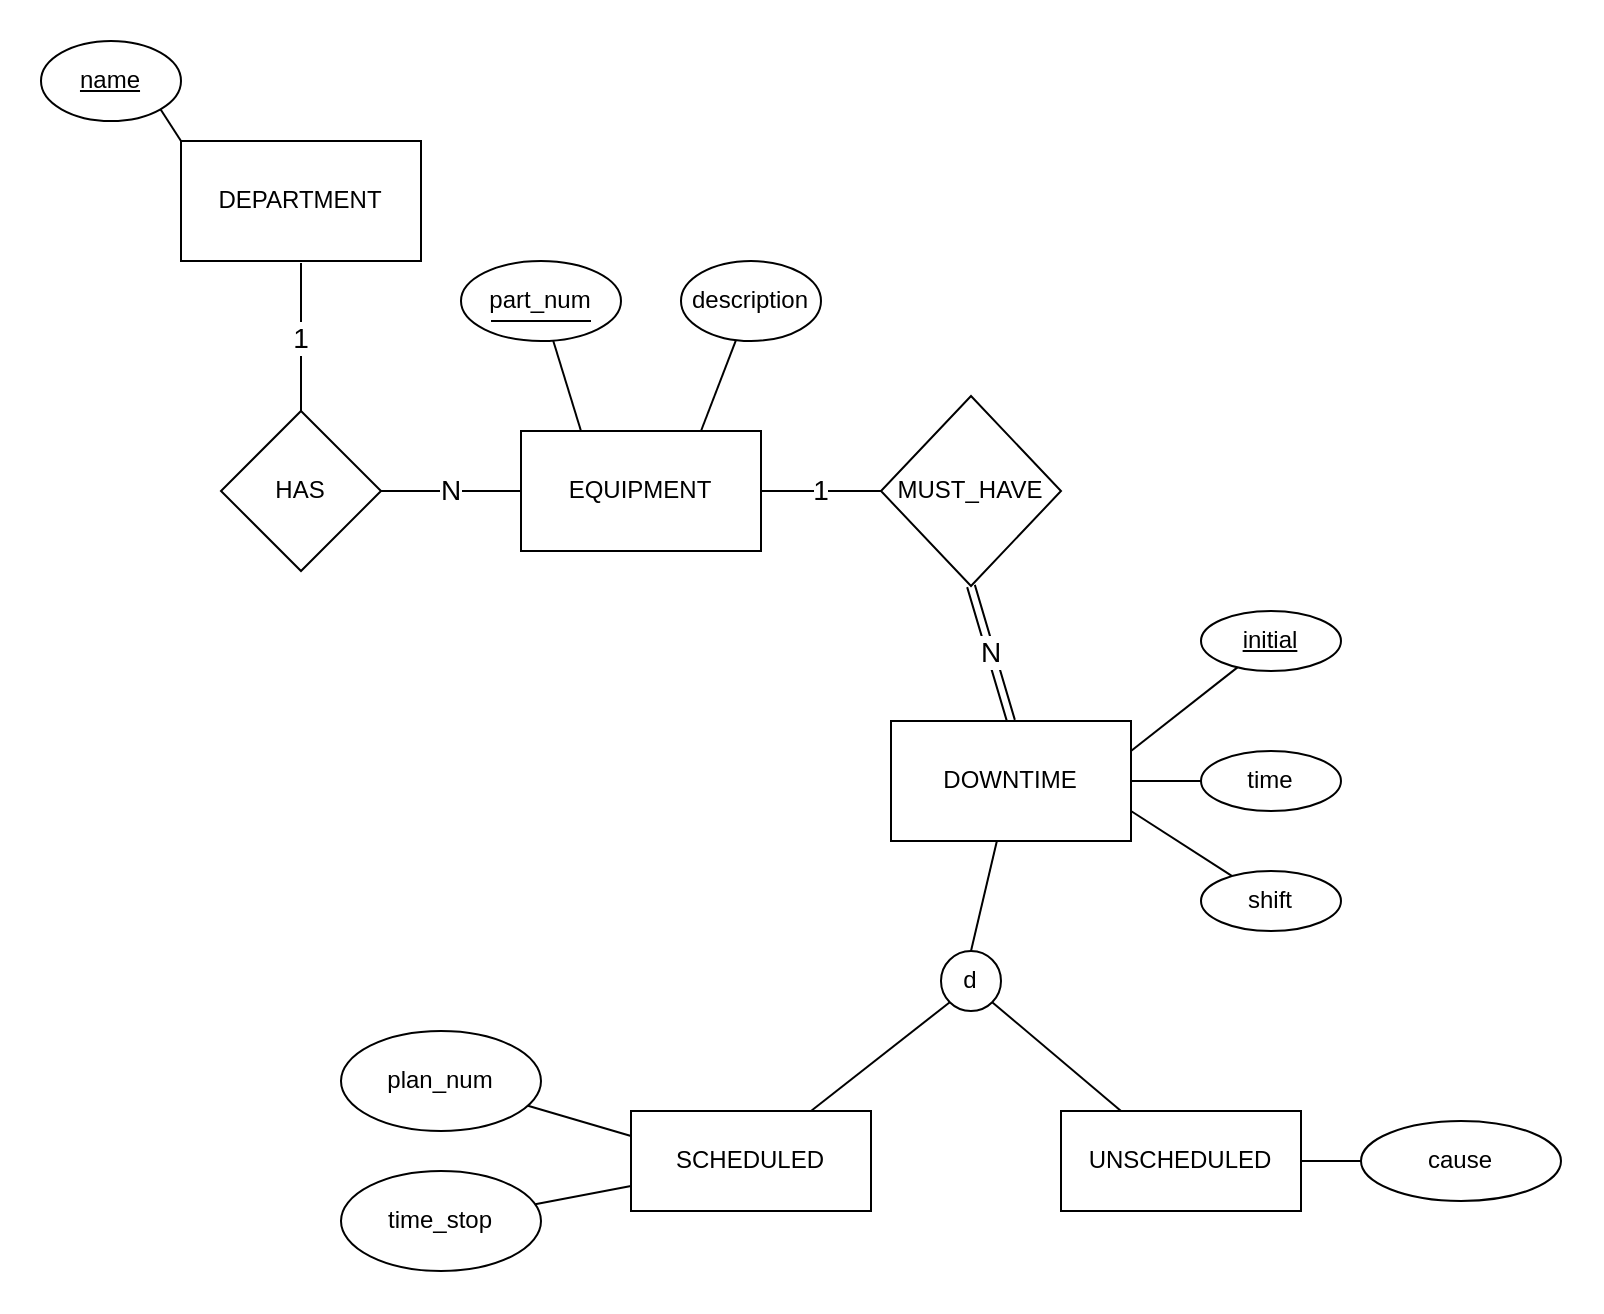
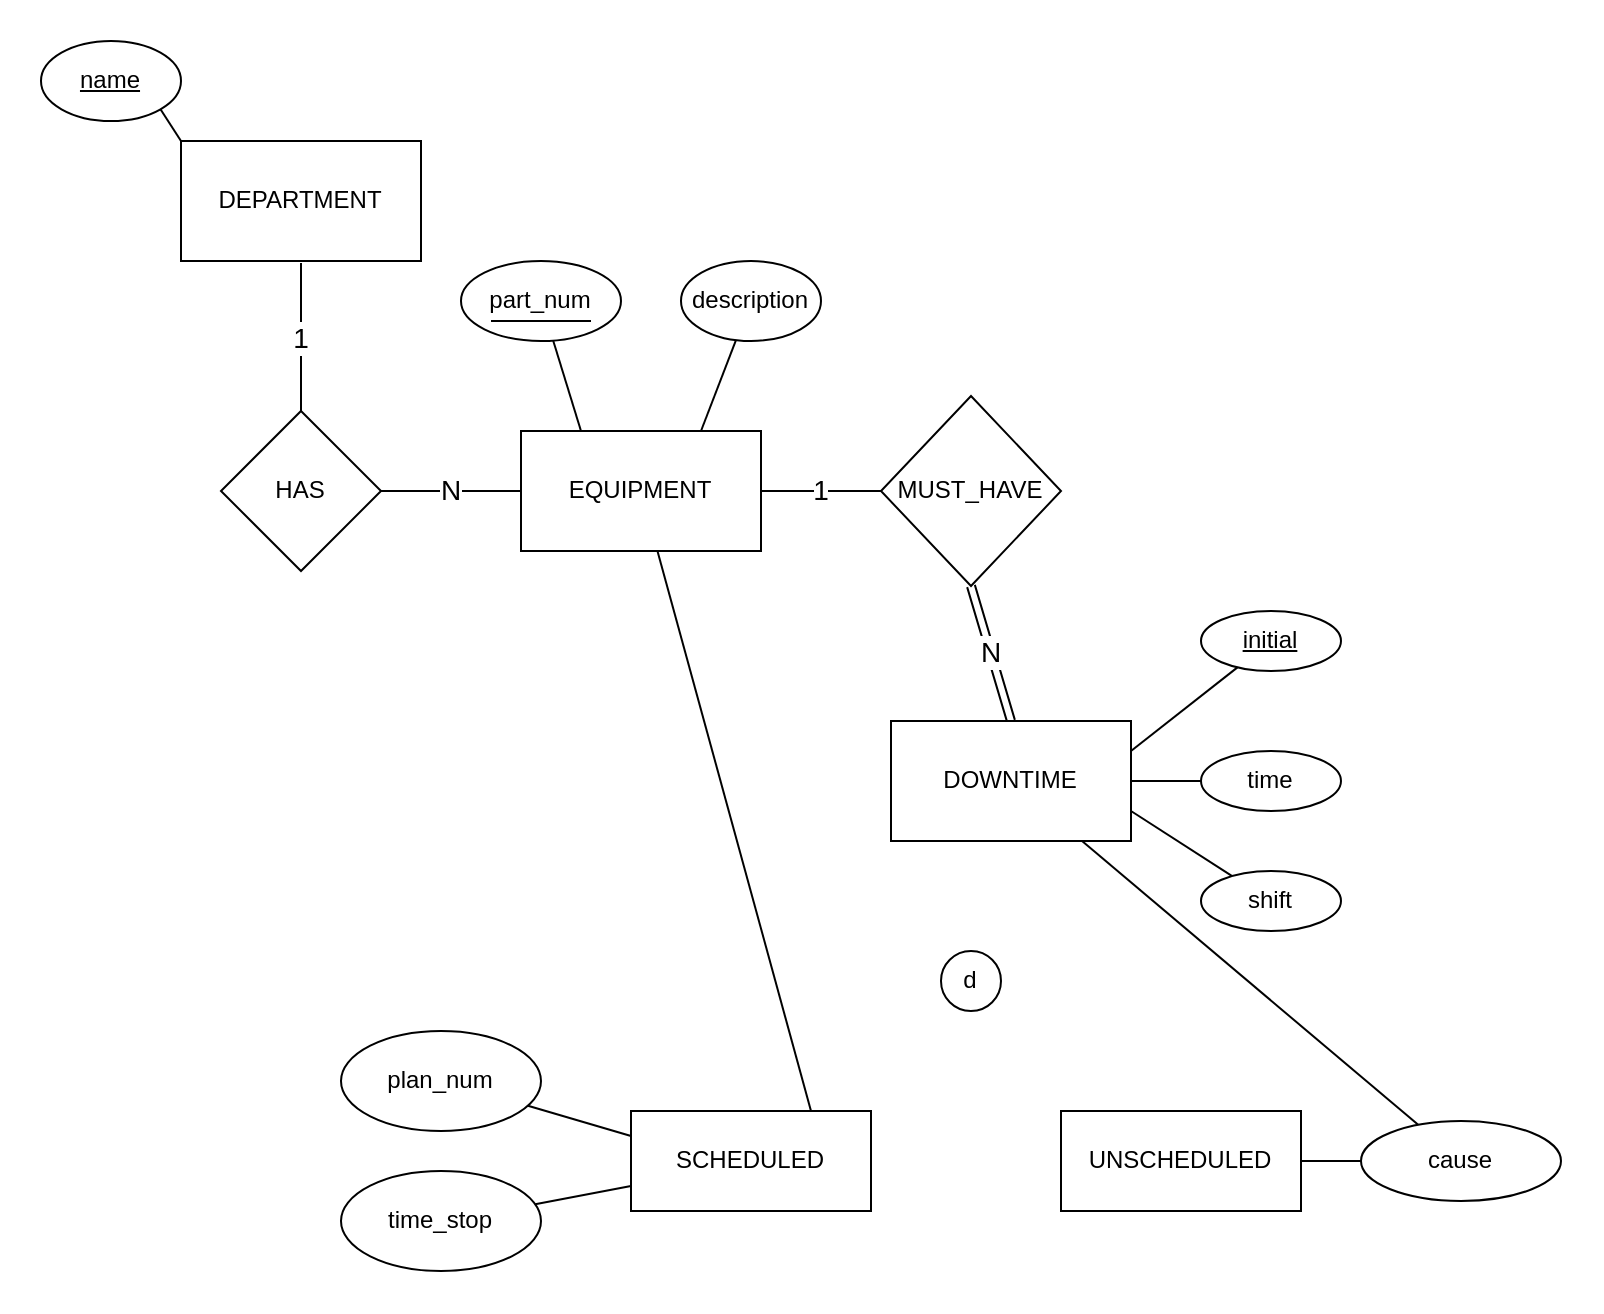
- <mxCell id="14" style="edgeStyle=none;rounded=0;orthogonalLoop=1;jettySize=auto;html=1;entryX=0.5;entryY=0;entryDx=0;entryDy=0;endArrow=none;endFill=0;strokeColor=default;" parent="1" source="16" target="17" edge="1"><mxGeometry relative="1" as="geometry" /></mxCell>
+ <mxCell id="14" style="edgeStyle=none;rounded=0;orthogonalLoop=1;jettySize=auto;html=1;endArrow=none;endFill=0;strokeColor=default;" parent="1" source="16" target="26" edge="1"><mxGeometry relative="1" as="geometry" /></mxCell>
- <mxCell id="18" style="edgeStyle=none;rounded=0;orthogonalLoop=1;jettySize=auto;html=1;exitX=0.75;exitY=0;exitDx=0;exitDy=0;entryX=0;entryY=1;entryDx=0;entryDy=0;endArrow=none;endFill=0;strokeColor=default;" parent="1" source="19" target="17" edge="1"><mxGeometry relative="1" as="geometry" /></mxCell>
+ <mxCell id="18" style="edgeStyle=none;rounded=0;orthogonalLoop=1;jettySize=auto;html=1;exitX=0.75;exitY=0;exitDx=0;exitDy=0;endArrow=none;endFill=0;strokeColor=default;" parent="1" source="19" target="6" edge="1"><mxGeometry relative="1" as="geometry" /></mxCell>
- <mxCell id="20" style="edgeStyle=none;rounded=0;orthogonalLoop=1;jettySize=auto;html=1;exitX=0.25;exitY=0;exitDx=0;exitDy=0;entryX=1;entryY=1;entryDx=0;entryDy=0;endArrow=none;endFill=0;strokeColor=default;" parent="1" source="21" target="17" edge="1"><mxGeometry relative="1" as="geometry" /></mxCell>
